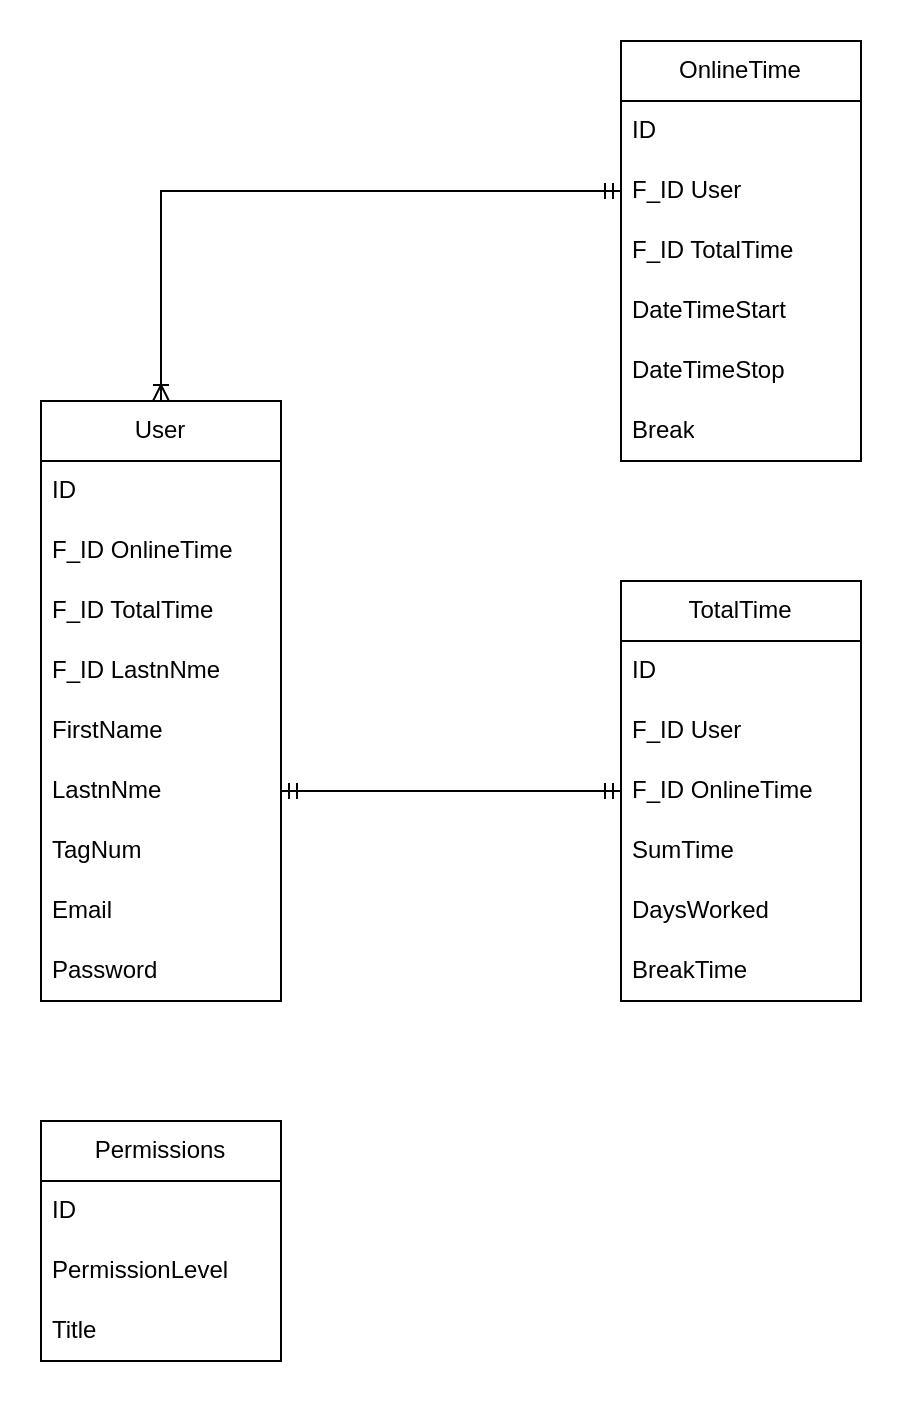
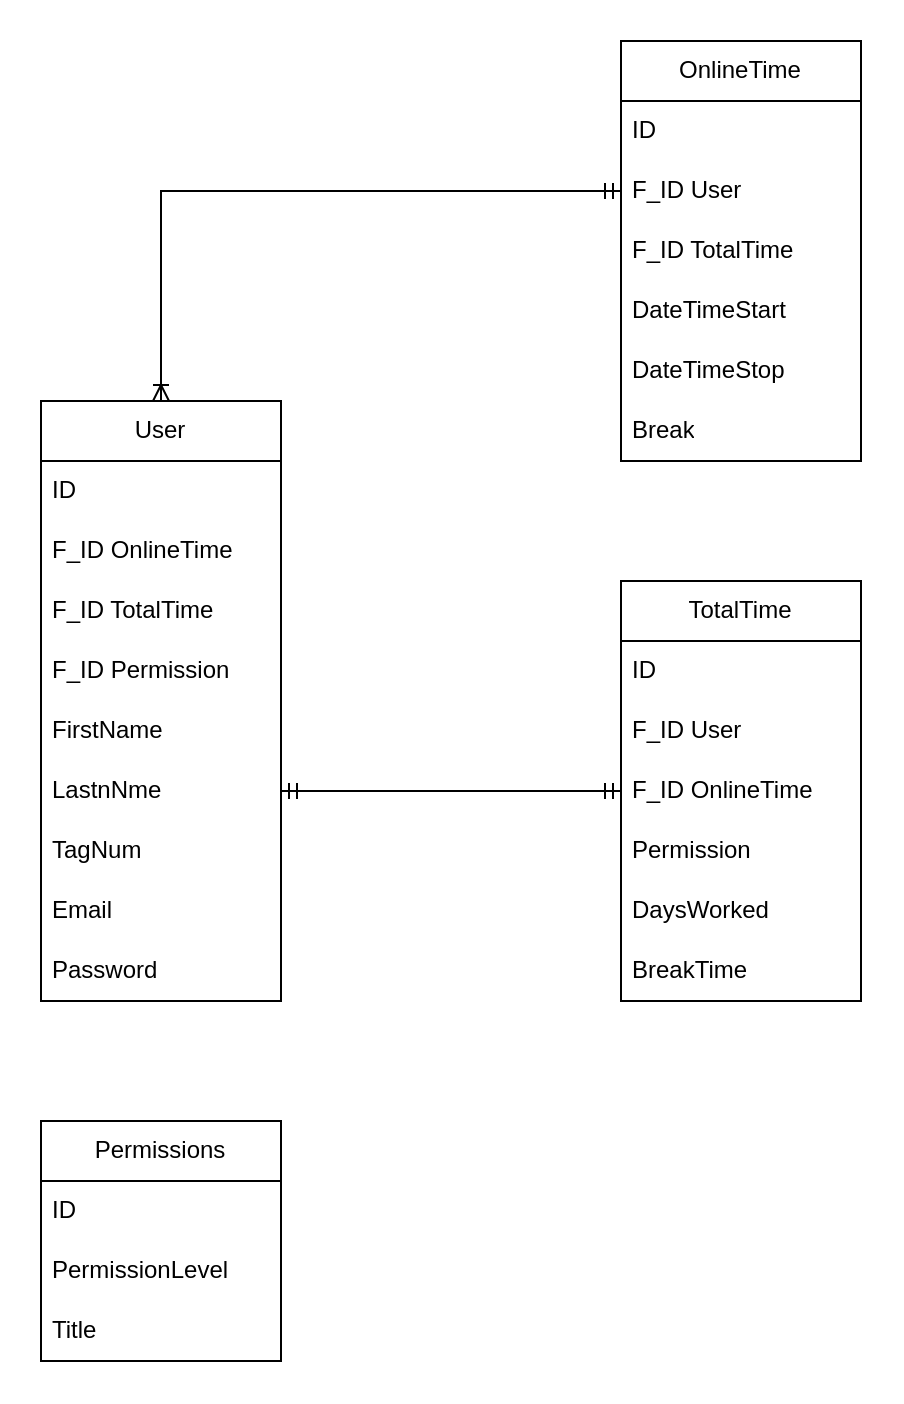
- <mxCell id="7" value="F_ID LastnNme" style="text;strokeColor=none;fillColor=none;align=left;verticalAlign=middle;spacingLeft=4;spacingRight=4;overflow=hidden;points=[[0,0.5],[1,0.5]];portConstraint=eastwest;rotatable=0;whiteSpace=wrap;html=1;" vertex="1" parent="3"><mxGeometry y="120" width="120" height="30" as="geometry" /></mxCell>
+ <mxCell id="7" value="F_ID Permission" style="text;strokeColor=none;fillColor=none;align=left;verticalAlign=middle;spacingLeft=4;spacingRight=4;overflow=hidden;points=[[0,0.5],[1,0.5]];portConstraint=eastwest;rotatable=0;whiteSpace=wrap;html=1;" vertex="1" parent="3"><mxGeometry y="120" width="120" height="30" as="geometry" /></mxCell>
- <mxCell id="24" value="SumTime" style="text;strokeColor=none;fillColor=none;align=left;verticalAlign=middle;spacingLeft=4;spacingRight=4;overflow=hidden;points=[[0,0.5],[1,0.5]];portConstraint=eastwest;rotatable=0;whiteSpace=wrap;html=1;" vertex="1" parent="20"><mxGeometry y="120" width="120" height="30" as="geometry" /></mxCell>
+ <mxCell id="24" value="Permission" style="text;strokeColor=none;fillColor=none;align=left;verticalAlign=middle;spacingLeft=4;spacingRight=4;overflow=hidden;points=[[0,0.5],[1,0.5]];portConstraint=eastwest;rotatable=0;whiteSpace=wrap;html=1;" vertex="1" parent="20"><mxGeometry y="120" width="120" height="30" as="geometry" /></mxCell>
